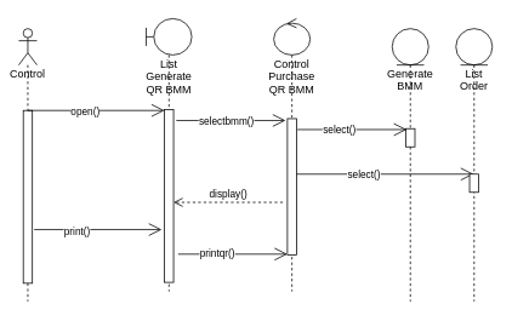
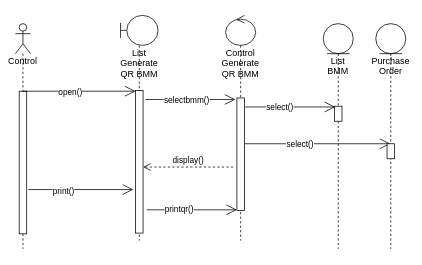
- <mxCell id="21" value="List Order" style="shape=umlLifeline;participant=umlEntity;perimeter=lifelinePerimeter;whiteSpace=wrap;html=1;container=1;collapsible=0;recursiveResize=0;verticalAlign=top;spacingTop=36;outlineConnect=0;" vertex="1" parent="1"><mxGeometry x="500" y="31" width="40" height="300" as="geometry" /></mxCell>
+ <mxCell id="21" value="Purchase Order" style="shape=umlLifeline;participant=umlEntity;perimeter=lifelinePerimeter;whiteSpace=wrap;html=1;container=1;collapsible=0;recursiveResize=0;verticalAlign=top;spacingTop=36;outlineConnect=0;" vertex="1" parent="1"><mxGeometry x="500" y="31" width="40" height="300" as="geometry" /></mxCell>
- <mxCell id="8" value="Control Purchase QR BMM" style="shape=umlLifeline;participant=umlControl;perimeter=lifelinePerimeter;whiteSpace=wrap;html=1;container=1;collapsible=0;recursiveResize=0;verticalAlign=top;spacingTop=36;outlineConnect=0;" parent="1" vertex="1"><mxGeometry x="300" y="20" width="40" height="300" as="geometry" /></mxCell>
+ <mxCell id="8" value="Control Generate QR BMM" style="shape=umlLifeline;participant=umlControl;perimeter=lifelinePerimeter;whiteSpace=wrap;html=1;container=1;collapsible=0;recursiveResize=0;verticalAlign=top;spacingTop=36;outlineConnect=0;" parent="1" vertex="1"><mxGeometry x="300" y="20" width="40" height="300" as="geometry" /></mxCell>
- <mxCell id="10" value="Generate BMM" style="shape=umlLifeline;participant=umlEntity;perimeter=lifelinePerimeter;whiteSpace=wrap;html=1;container=1;collapsible=0;recursiveResize=0;verticalAlign=top;spacingTop=36;outlineConnect=0;" parent="1" vertex="1"><mxGeometry x="430" y="31" width="40" height="300" as="geometry" /></mxCell>
+ <mxCell id="10" value="List BMM" style="shape=umlLifeline;participant=umlEntity;perimeter=lifelinePerimeter;whiteSpace=wrap;html=1;container=1;collapsible=0;recursiveResize=0;verticalAlign=top;spacingTop=36;outlineConnect=0;" parent="1" vertex="1"><mxGeometry x="430" y="31" width="40" height="300" as="geometry" /></mxCell>
